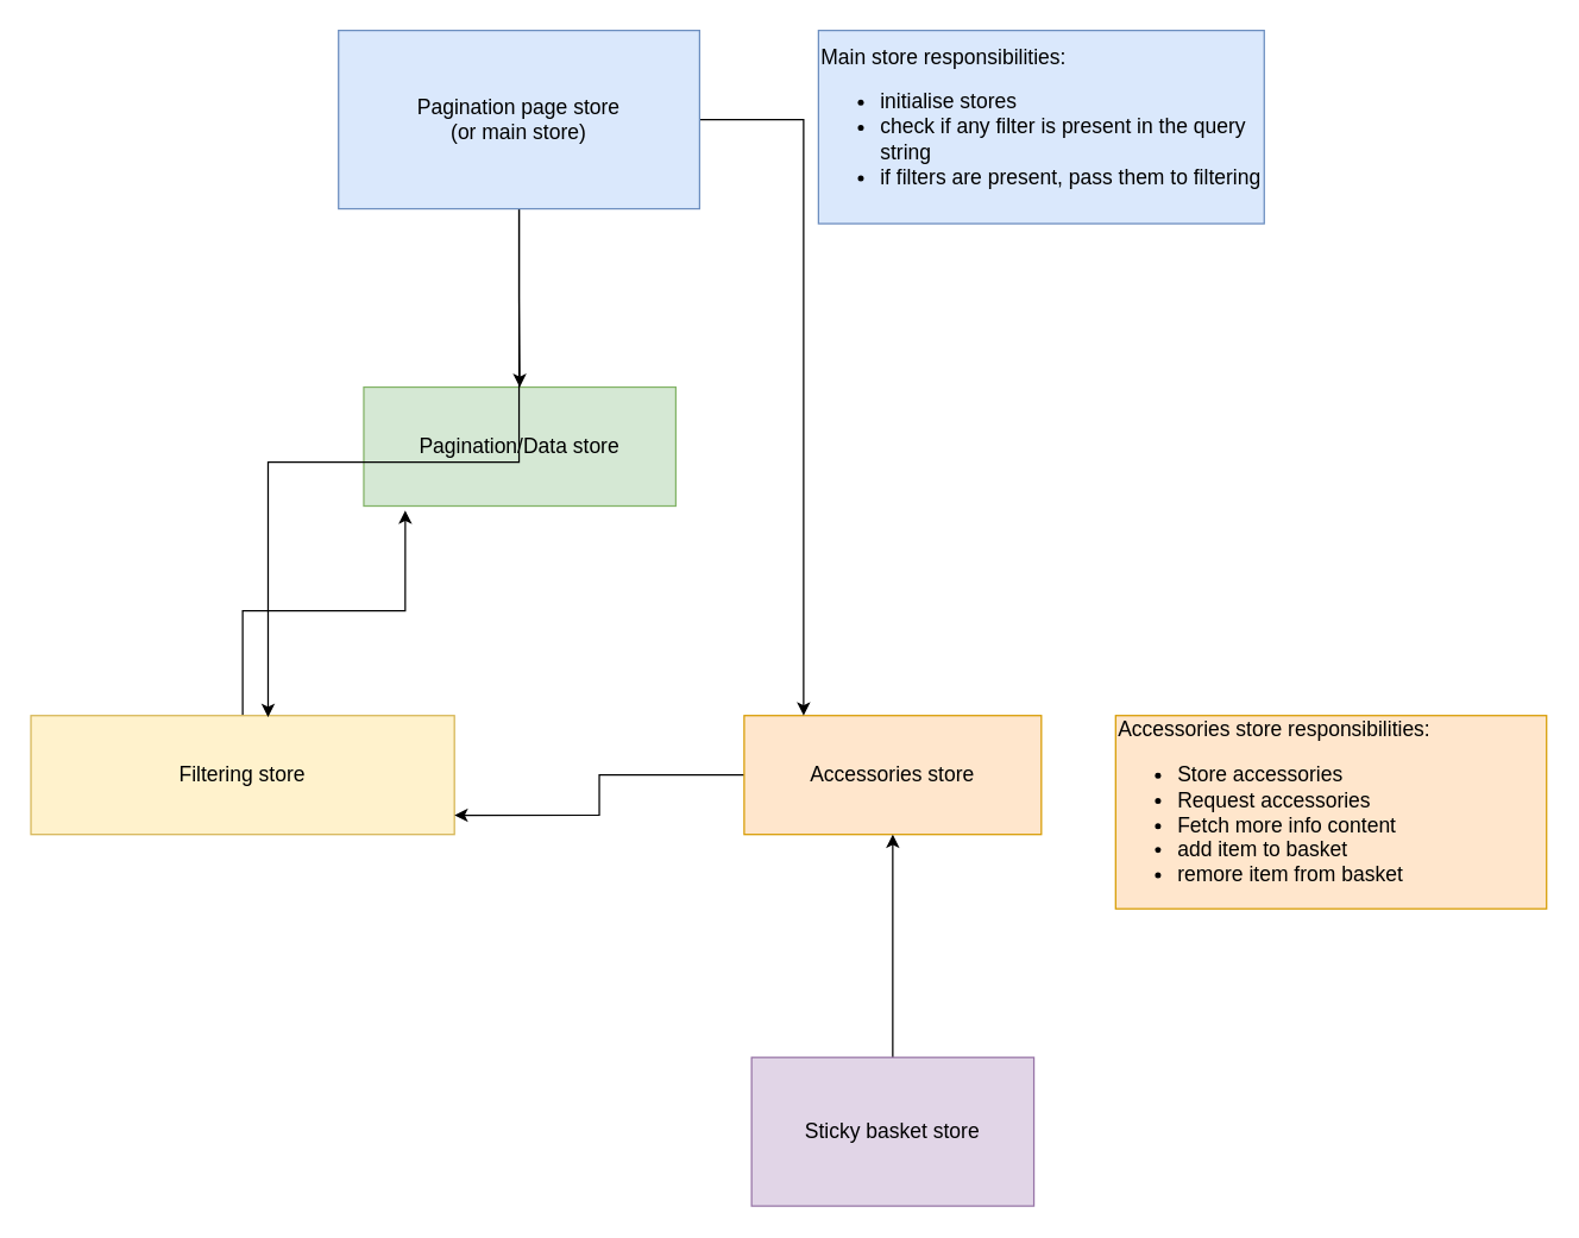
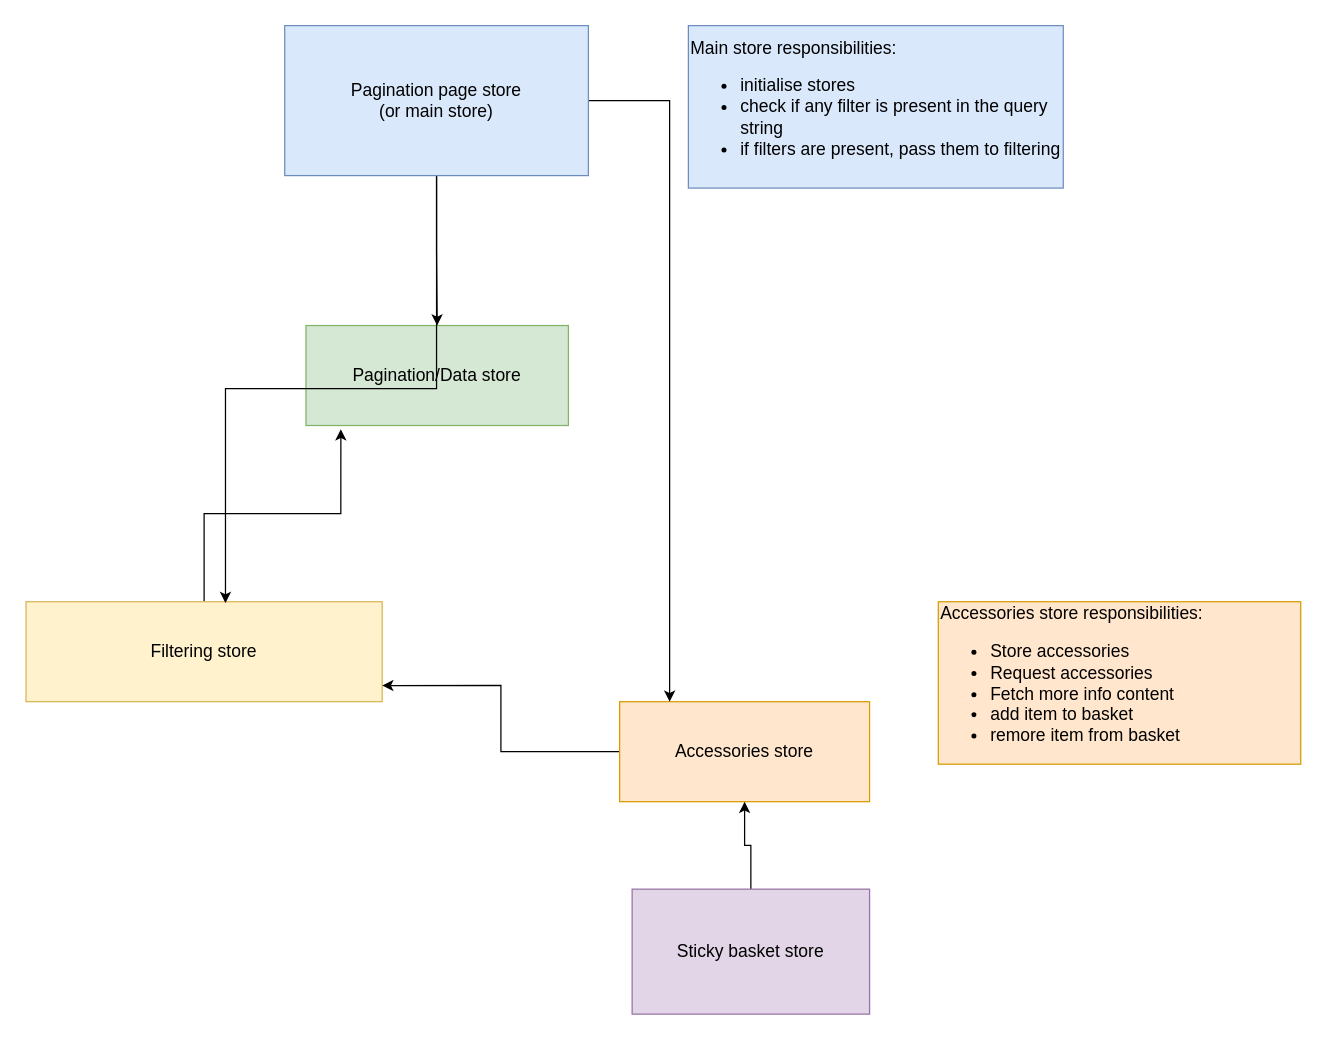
- <mxCell id="6" value="Accessories store" style="rounded=0;whiteSpace=wrap;html=1;fillColor=#ffe6cc;strokeColor=#d79b00;fontSize=14;" vertex="1" parent="1"><mxGeometry x="500" y="481" width="200" height="80" as="geometry" /></mxCell>
+ <mxCell id="6" value="Accessories store" style="rounded=0;whiteSpace=wrap;html=1;fillColor=#ffe6cc;strokeColor=#d79b00;fontSize=14;" vertex="1" parent="1"><mxGeometry x="495" y="561" width="200" height="80" as="geometry" /></mxCell>
